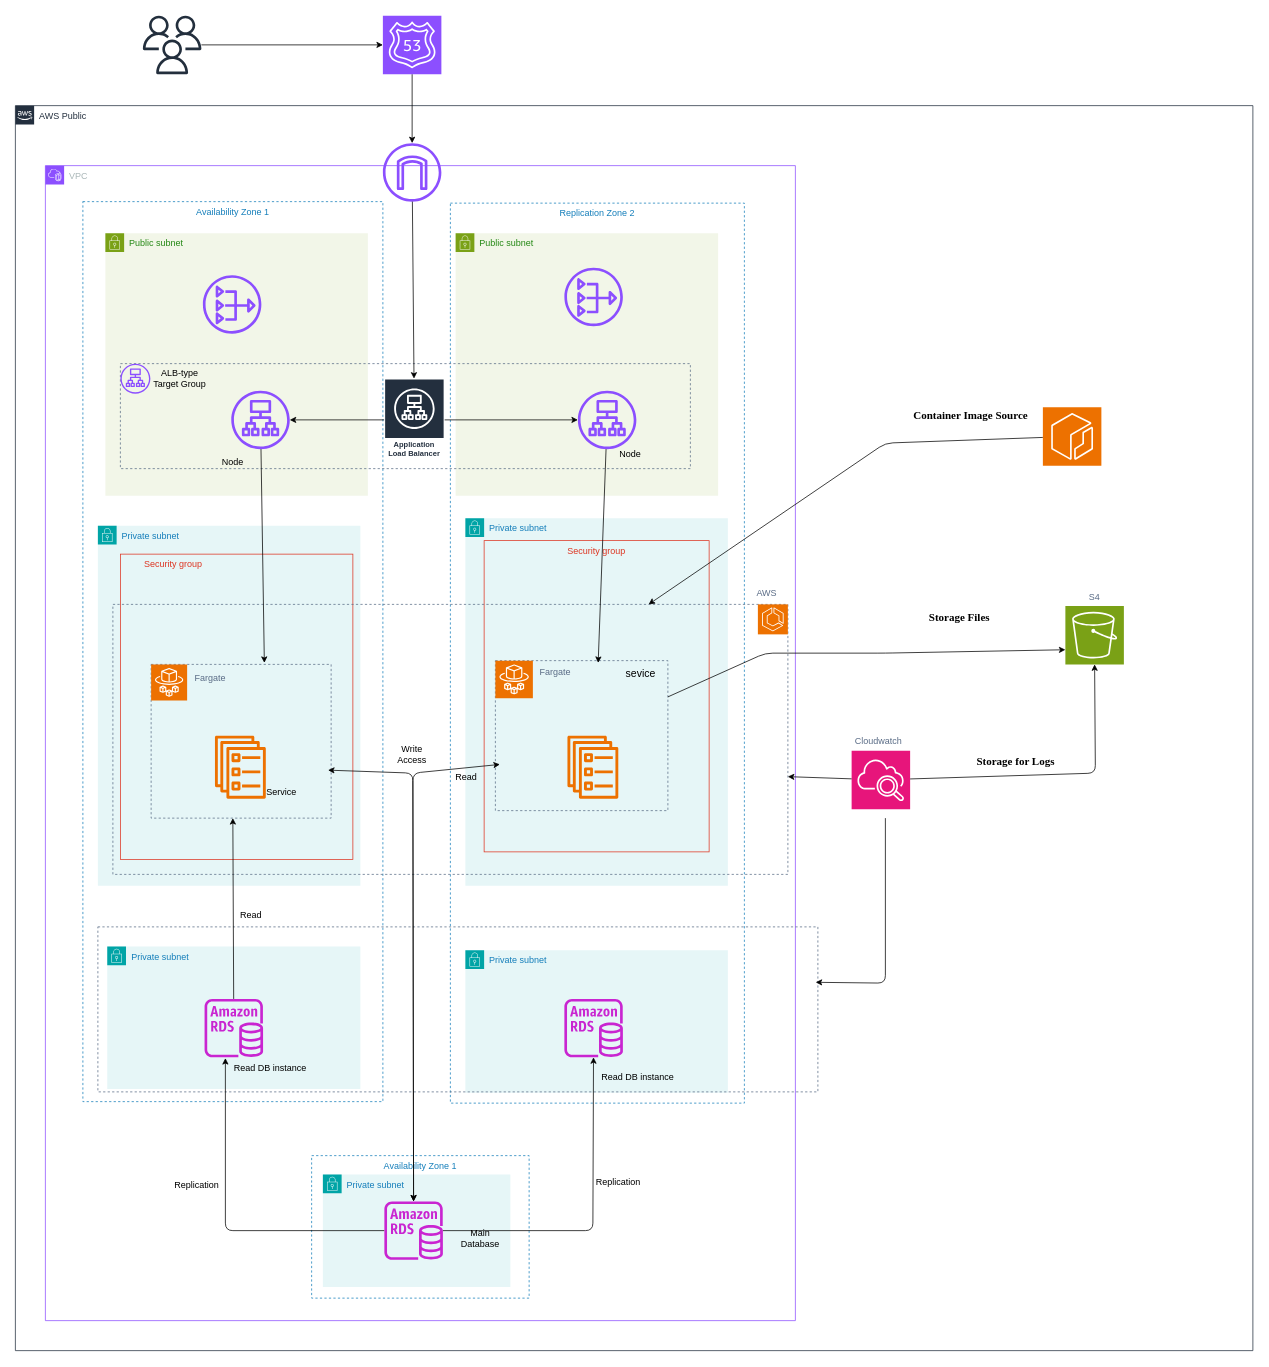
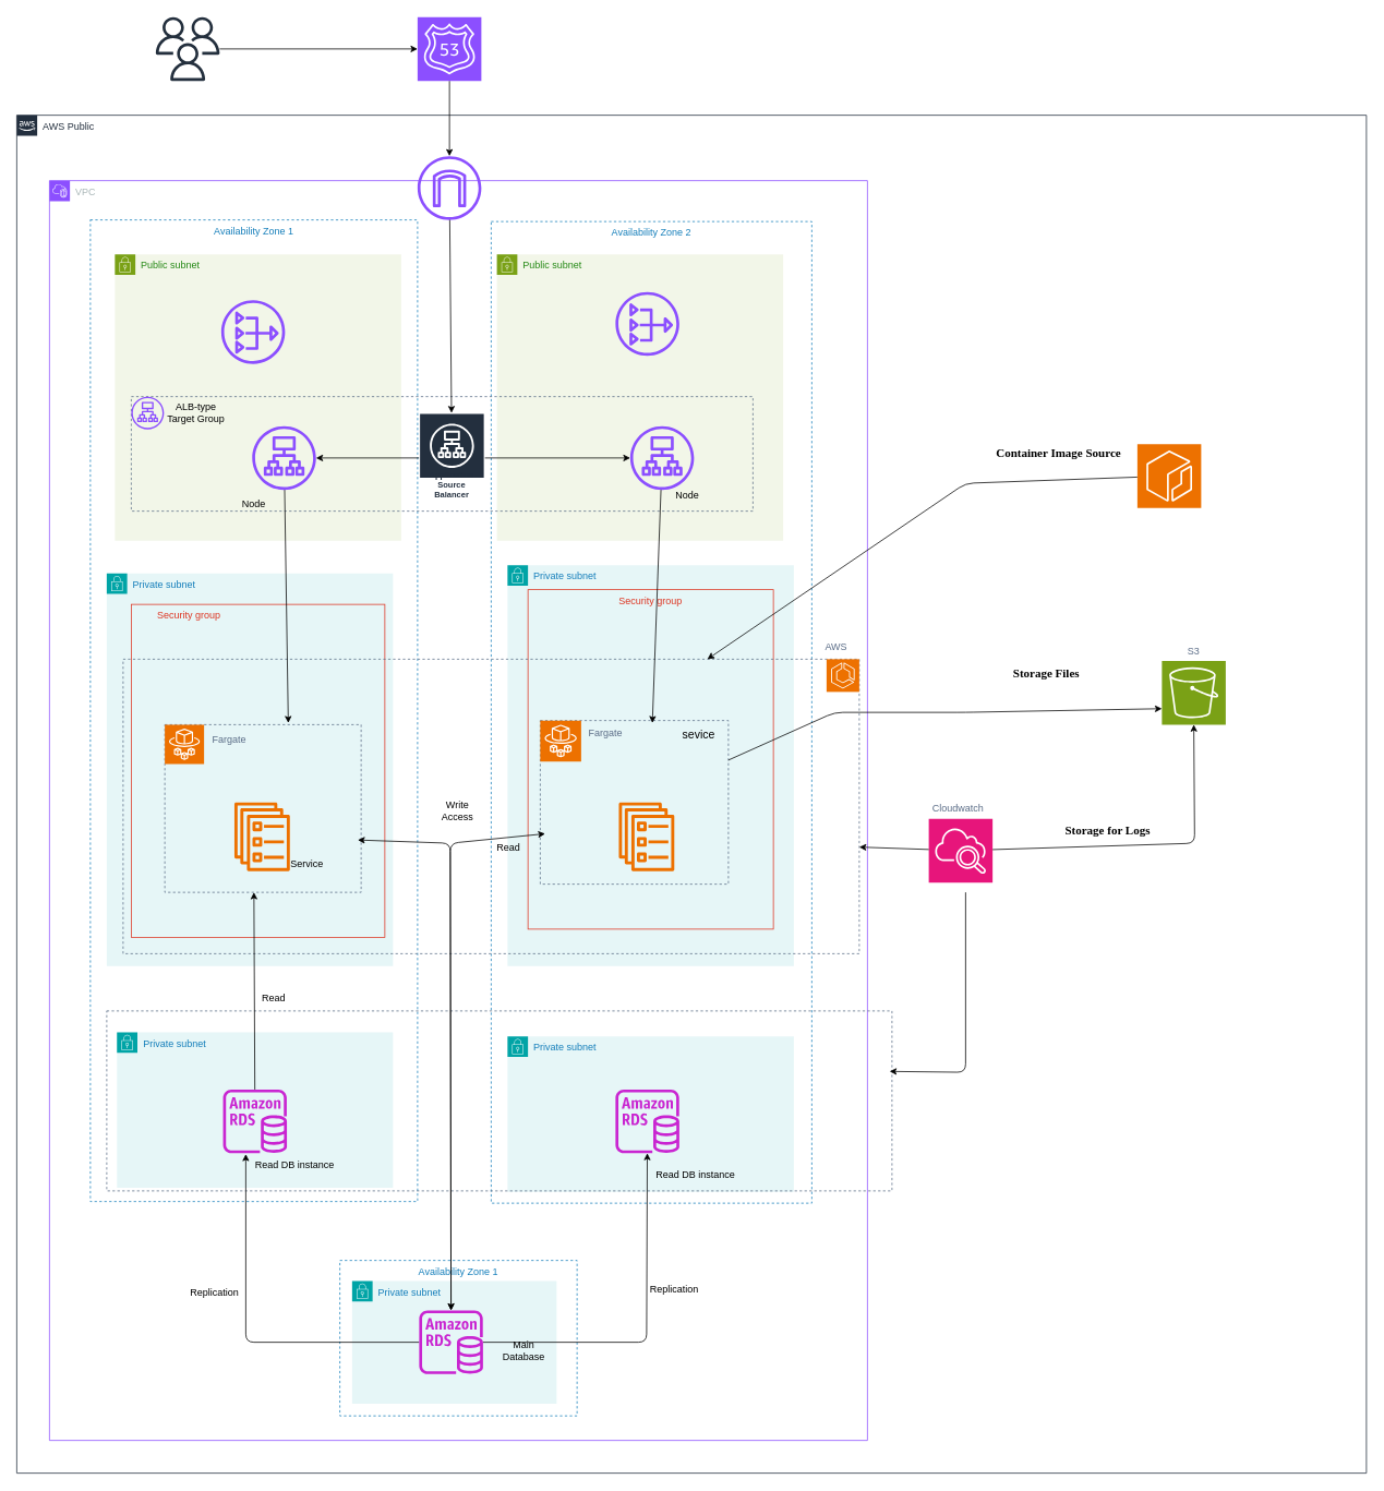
- <mxCell id="2" value="Replication Zone 2" style="fillColor=none;strokeColor=#147EBA;dashed=1;verticalAlign=top;fontStyle=0;fontColor=#147EBA;whiteSpace=wrap;html=1;" parent="1" vertex="1"><mxGeometry x="600" y="270" width="392" height="1200" as="geometry" /></mxCell>
+ <mxCell id="2" value="Availability Zone 2" style="fillColor=none;strokeColor=#147EBA;dashed=1;verticalAlign=top;fontStyle=0;fontColor=#147EBA;whiteSpace=wrap;html=1;" parent="1" vertex="1"><mxGeometry x="600" y="270" width="392" height="1200" as="geometry" /></mxCell>
- <mxCell id="78" value="Application Load Balancer" style="sketch=0;outlineConnect=0;fontColor=#232F3E;gradientColor=none;strokeColor=#ffffff;fillColor=#232F3E;dashed=0;verticalLabelPosition=middle;verticalAlign=bottom;align=center;html=1;whiteSpace=wrap;fontSize=10;fontStyle=1;spacing=3;shape=mxgraph.aws4.productIcon;prIcon=mxgraph.aws4.application_load_balancer;" parent="1" vertex="1"><mxGeometry x="512" y="504" width="80" height="110" as="geometry" /></mxCell>
+ <mxCell id="78" value="Application Source Balancer" style="sketch=0;outlineConnect=0;fontColor=#232F3E;gradientColor=none;strokeColor=#ffffff;fillColor=#232F3E;dashed=0;verticalLabelPosition=middle;verticalAlign=bottom;align=center;html=1;whiteSpace=wrap;fontSize=10;fontStyle=1;spacing=3;shape=mxgraph.aws4.productIcon;prIcon=mxgraph.aws4.application_load_balancer;" parent="1" vertex="1"><mxGeometry x="512" y="504" width="80" height="110" as="geometry" /></mxCell>
- <mxCell id="76" value="&lt;span style=&quot;color: rgb(90, 108, 134); text-align: left;&quot;&gt;S4&lt;/span&gt;" style="text;html=1;align=center;verticalAlign=middle;whiteSpace=wrap;rounded=0;" parent="1" vertex="1"><mxGeometry x="1429" y="781" width="60" height="30" as="geometry" /></mxCell>
+ <mxCell id="76" value="&lt;span style=&quot;color: rgb(90, 108, 134); text-align: left;&quot;&gt;S3&lt;/span&gt;" style="text;html=1;align=center;verticalAlign=middle;whiteSpace=wrap;rounded=0;" parent="1" vertex="1"><mxGeometry x="1429" y="781" width="60" height="30" as="geometry" /></mxCell>
- <mxCell id="25" value="&lt;div&gt;Write Access&lt;/div&gt;" style="text;html=1;align=center;verticalAlign=middle;whiteSpace=wrap;rounded=0;" parent="1" vertex="1"><mxGeometry x="519" y="990" width="60" height="30" as="geometry" /></mxCell>
+ <mxCell id="25" value="&lt;div&gt;Write Access&lt;/div&gt;" style="text;html=1;align=center;verticalAlign=middle;whiteSpace=wrap;rounded=0;" parent="1" vertex="1"><mxGeometry x="529" y="975" width="60" height="30" as="geometry" /></mxCell>
